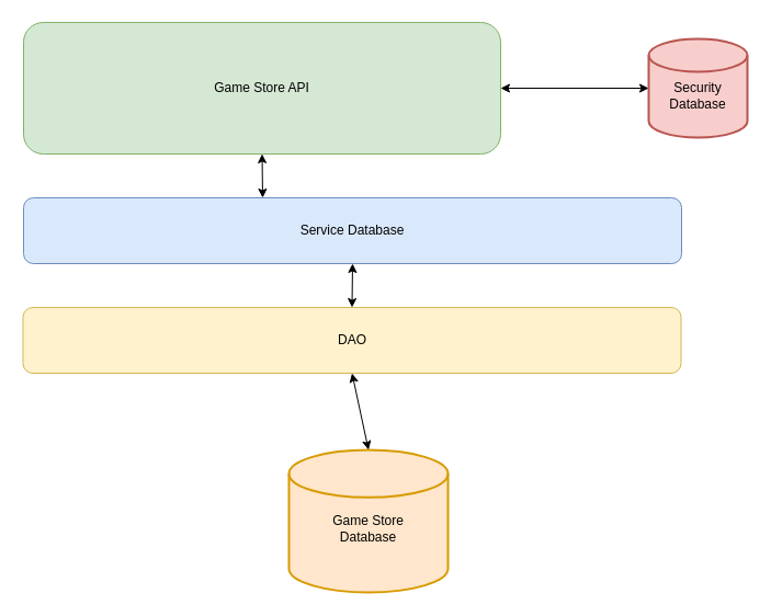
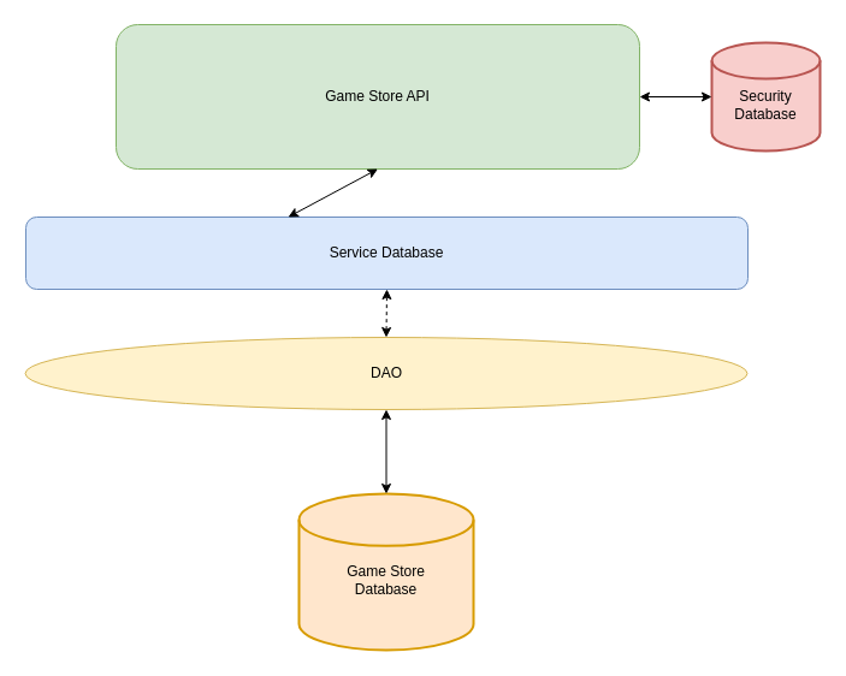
- <mxCell id="6" value="Game Store API" style="rounded=1;whiteSpace=wrap;html=1;fillColor=#d5e8d4;strokeColor=#82b366;" vertex="1" parent="1"><mxGeometry x="21" y="20" width="435" height="120" as="geometry" /></mxCell>
+ <mxCell id="6" value="Game Store API" style="rounded=1;whiteSpace=wrap;html=1;fillColor=#d5e8d4;strokeColor=#82b366;" vertex="1" parent="1"><mxGeometry x="96" y="20" width="435" height="120" as="geometry" /></mxCell>
- <mxCell id="8" value="" style="endArrow=classic;startArrow=classic;html=1;entryX=0.5;entryY=1;entryDx=0;entryDy=0;exitX=0.5;exitY=0;exitDx=0;exitDy=0;" edge="1" parent="1" source="3" target="4"><mxGeometry width="50" height="50" relative="1" as="geometry"><mxPoint x="16" y="610" as="sourcePoint" /><mxPoint x="66" y="560" as="targetPoint" /></mxGeometry></mxCell>
+ <mxCell id="8" value="" style="endArrow=classic;startArrow=classic;html=1;entryX=0.5;entryY=1;entryDx=0;entryDy=0;exitX=0.5;exitY=0;exitDx=0;exitDy=0;dashed=1;" edge="1" parent="1" source="3" target="4"><mxGeometry width="50" height="50" relative="1" as="geometry"><mxPoint x="16" y="610" as="sourcePoint" /><mxPoint x="66" y="560" as="targetPoint" /></mxGeometry></mxCell>
- <mxCell id="3" value="DAO" style="rounded=1;whiteSpace=wrap;html=1;fillColor=#fff2cc;strokeColor=#d6b656;" vertex="1" parent="1"><mxGeometry x="20.5" y="280" width="600" height="60" as="geometry" /></mxCell>
+ <mxCell id="3" value="DAO" style="ellipse;whiteSpace=wrap;html=1;fillColor=#fff2cc;strokeColor=#d6b656;" vertex="1" parent="1"><mxGeometry x="20.5" y="280" width="600" height="60" as="geometry" /></mxCell>
- <mxCell id="2" value="&lt;br&gt;Game Store&lt;br&gt;Database" style="strokeWidth=2;html=1;shape=mxgraph.flowchart.database;whiteSpace=wrap;fillColor=#ffe6cc;strokeColor=#d79b00;" vertex="1" parent="1"><mxGeometry x="263" y="410" width="145" height="130" as="geometry" /></mxCell>
+ <mxCell id="2" value="&lt;br&gt;Game Store&lt;br&gt;Database" style="strokeWidth=2;html=1;shape=mxgraph.flowchart.database;whiteSpace=wrap;fillColor=#ffe6cc;strokeColor=#d79b00;" vertex="1" parent="1"><mxGeometry x="248" y="410" width="145" height="130" as="geometry" /></mxCell>
